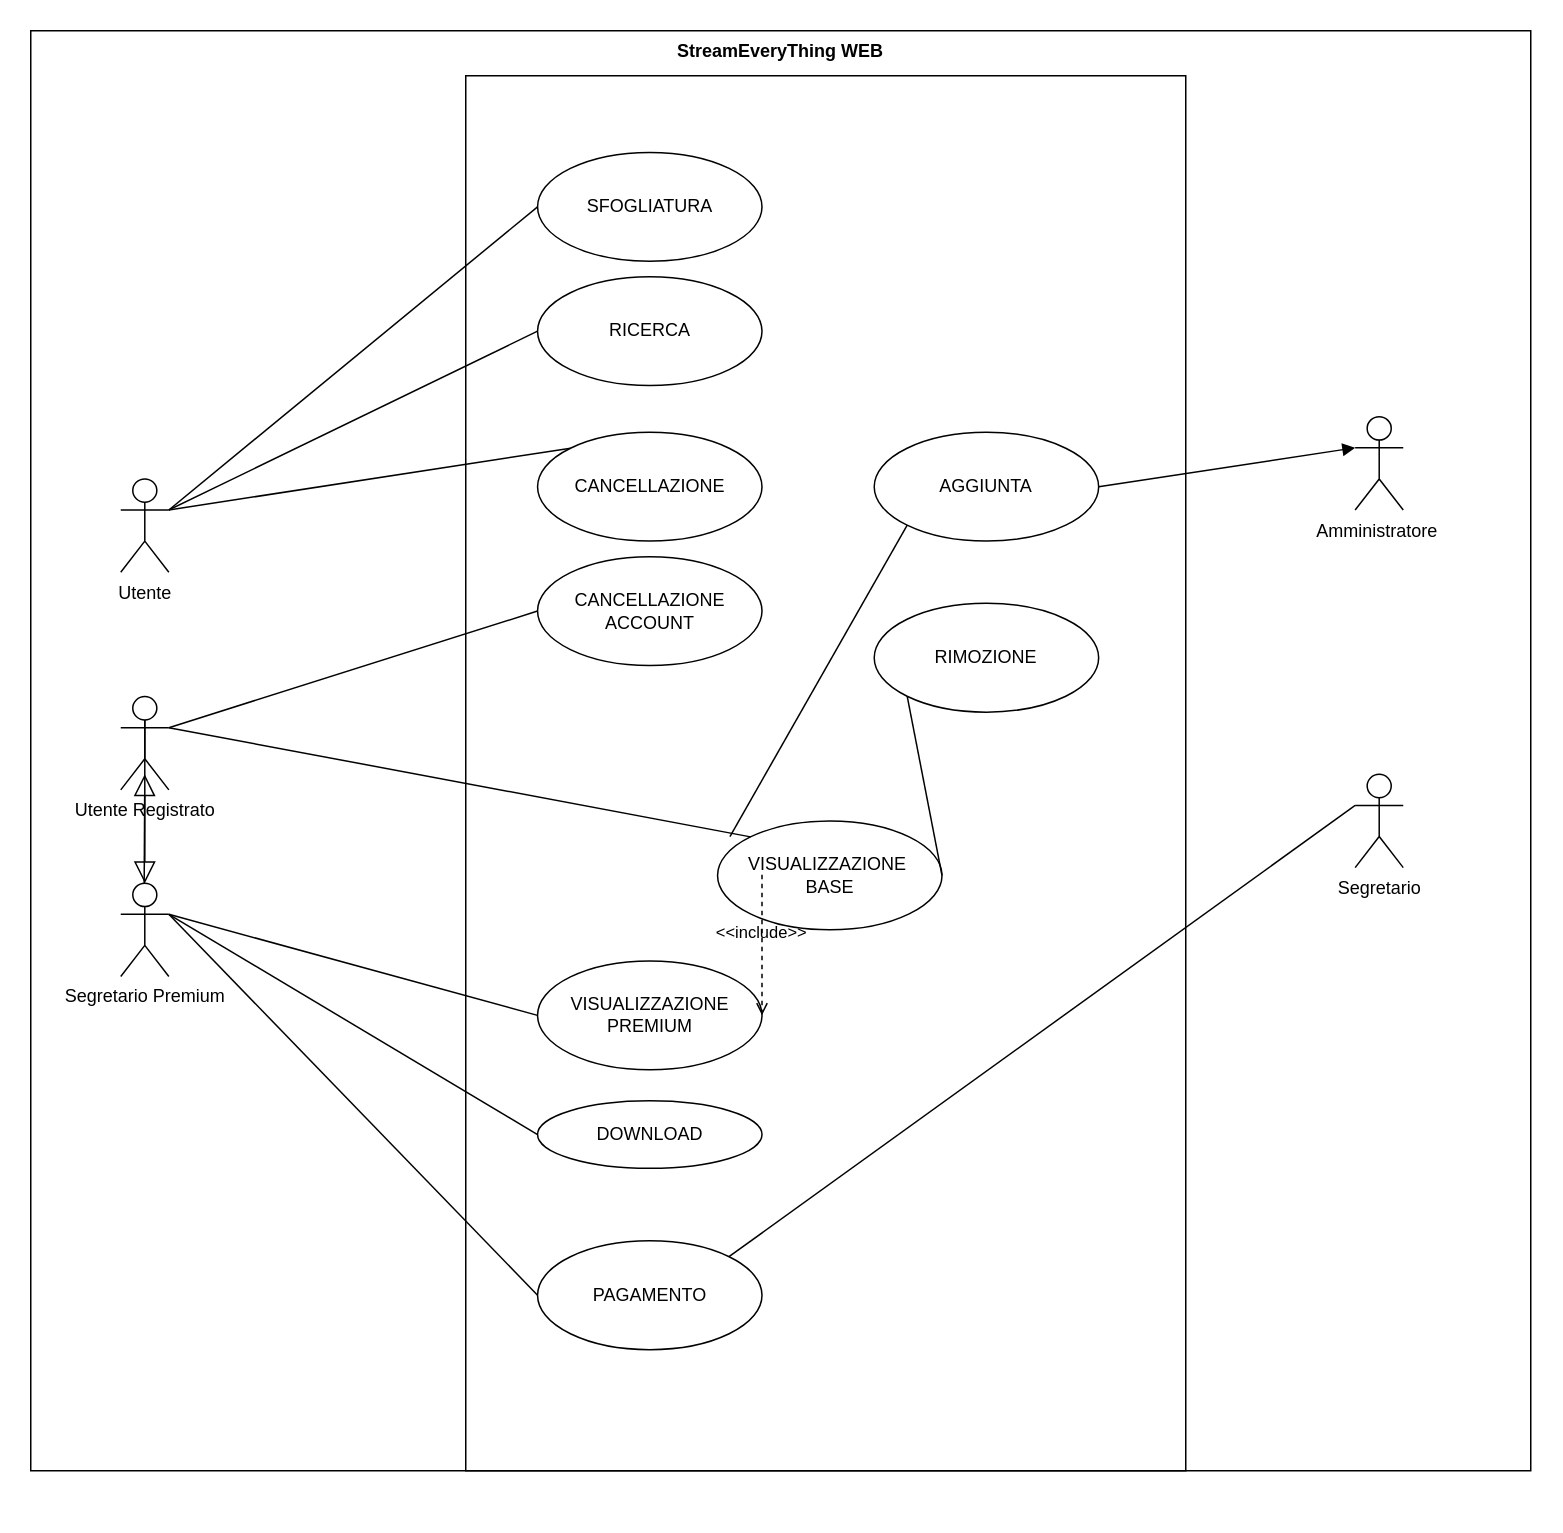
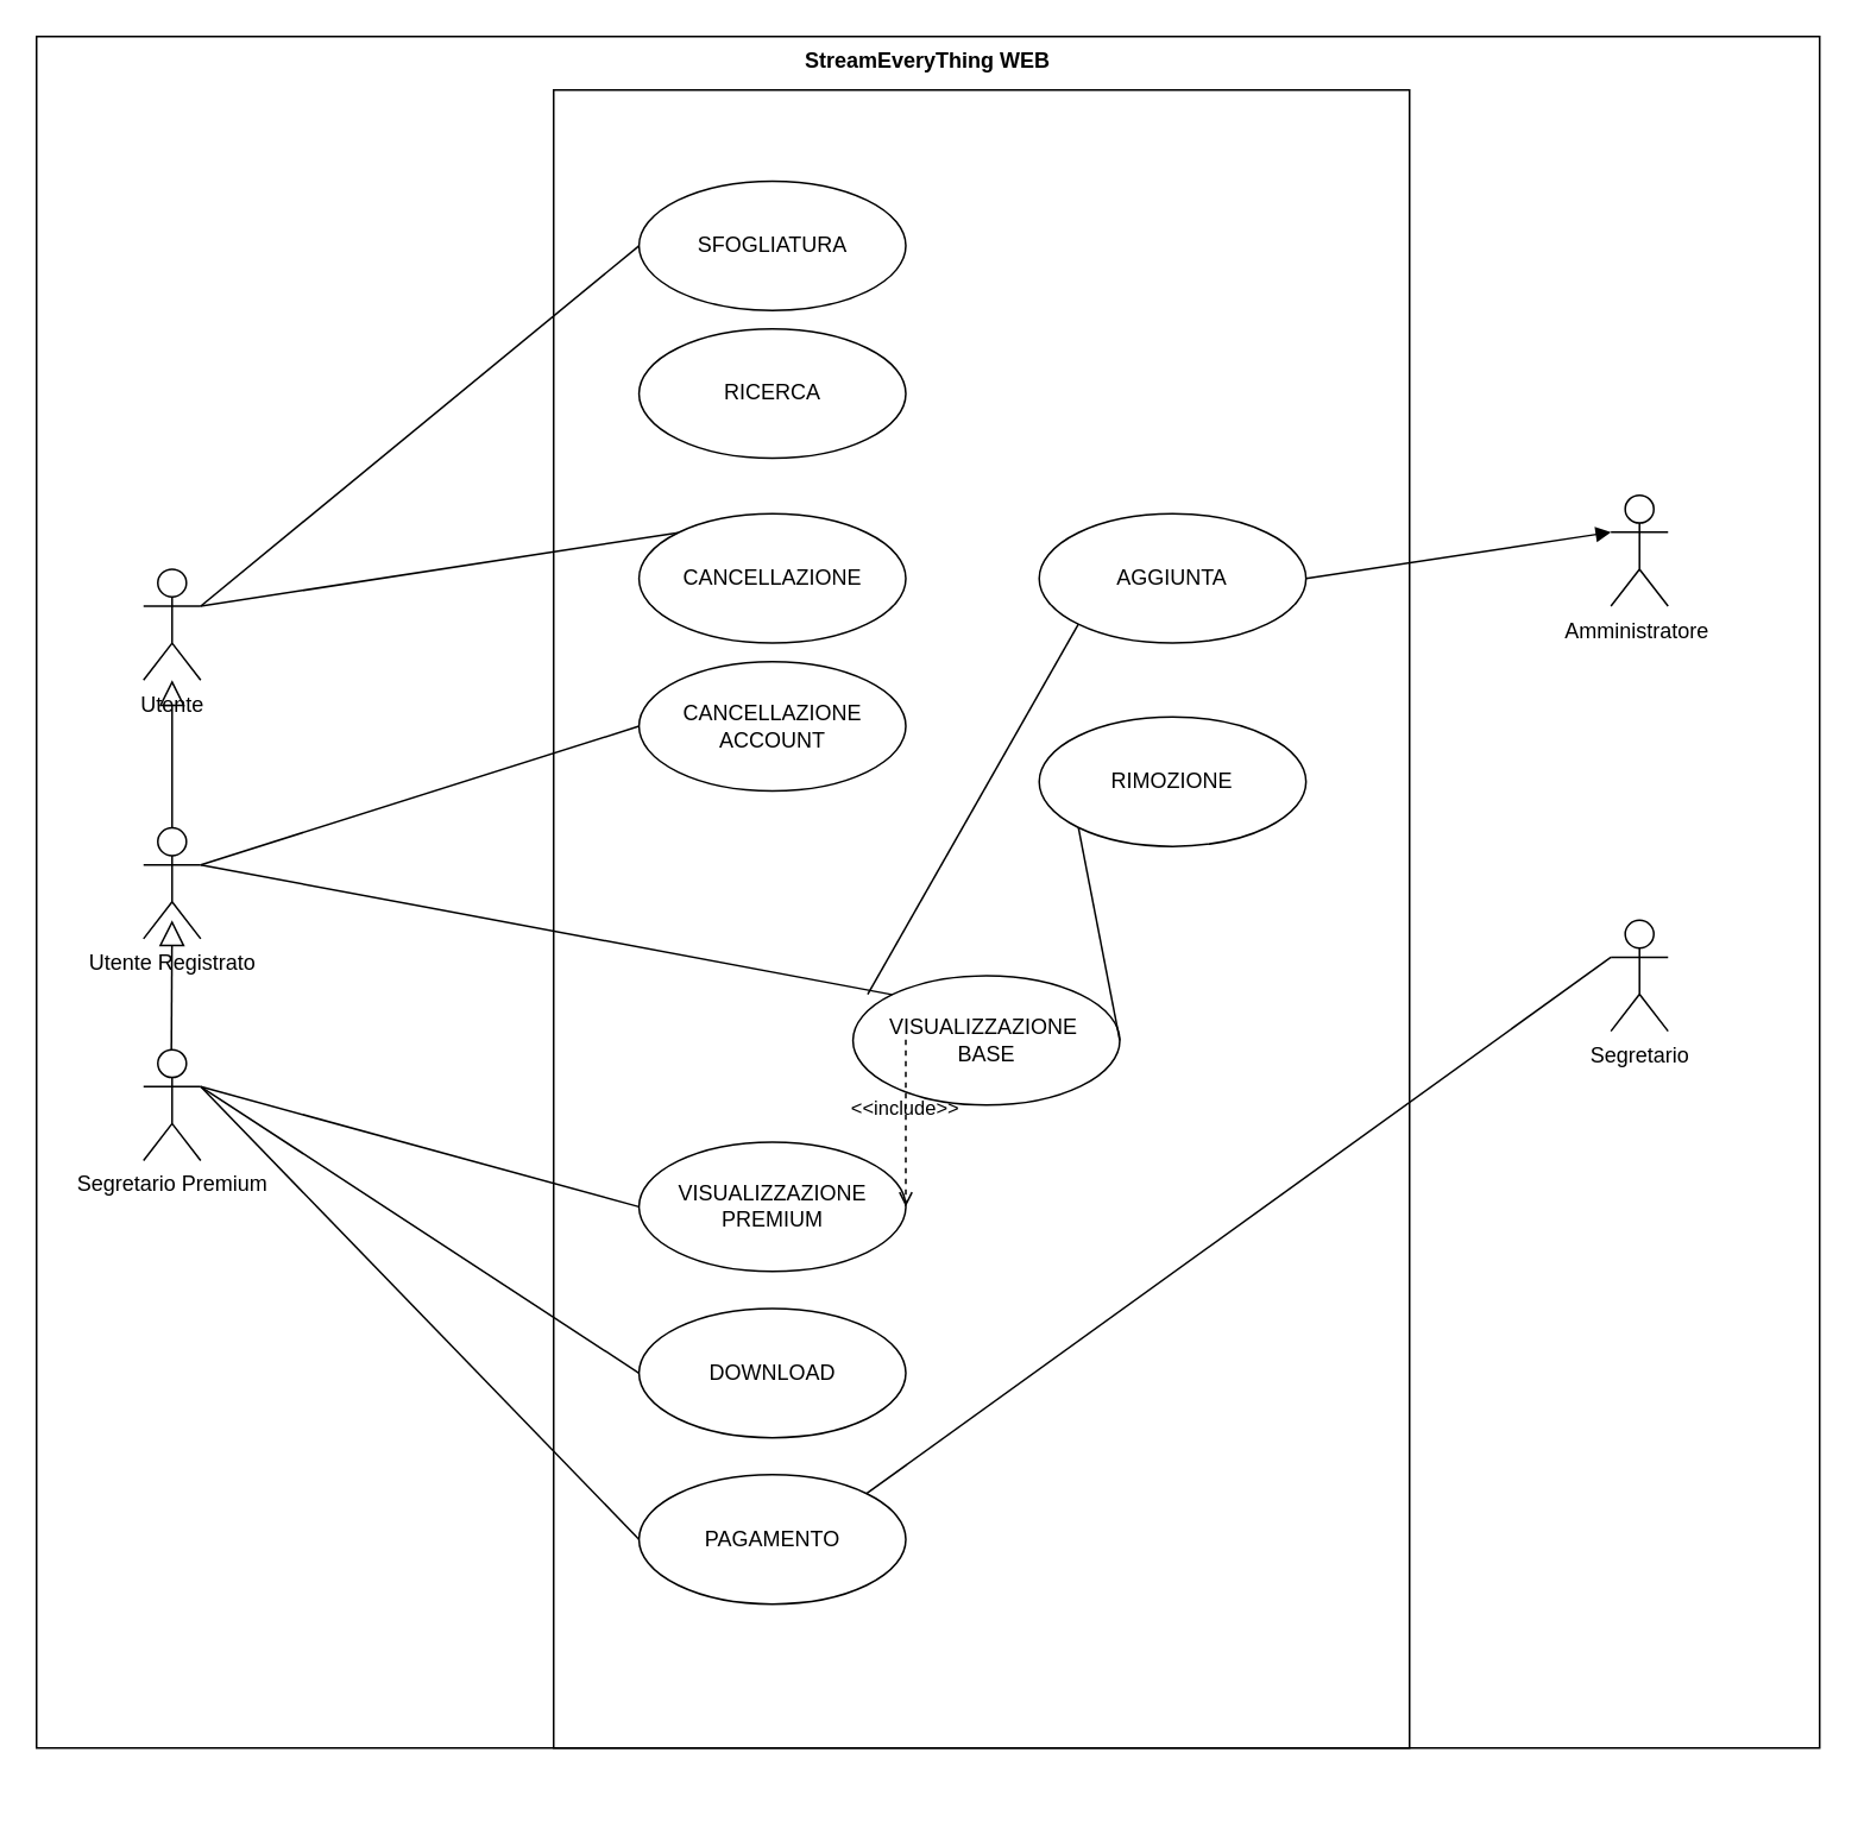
- <mxCell id="24" value="" style="edgeStyle=none;html=1;endArrow=none;verticalAlign=bottom;exitX=1;exitY=0.333;exitDx=0;exitDy=0;exitPerimeter=0;entryX=0;entryY=0.5;entryDx=0;entryDy=0;" parent="2" source="11" target="12" edge="1"><mxGeometry width="160" relative="1" as="geometry"><mxPoint x="21.375" y="196.951" as="sourcePoint" /><mxPoint x="256.5" y="207.317" as="targetPoint" /><Array as="points" /></mxGeometry></mxCell>
- <mxCell id="20" value="" style="edgeStyle=none;html=1;endArrow=block;endFill=0;endSize=12;verticalAlign=bottom;exitX=0.5;exitY=0;exitDx=0;exitDy=0;exitPerimeter=0;" parent="2" source="21" target="17" edge="1"><mxGeometry width="160" relative="1" as="geometry"><mxPoint x="138.938" y="435.366" as="sourcePoint" /><mxPoint x="224.438" y="362.805" as="targetPoint" /></mxGeometry></mxCell>
+ <mxCell id="20" value="" style="edgeStyle=none;html=1;endArrow=block;endFill=0;endSize=12;verticalAlign=bottom;exitX=0.5;exitY=0;exitDx=0;exitDy=0;exitPerimeter=0;" parent="2" source="21" target="11" edge="1"><mxGeometry width="160" relative="1" as="geometry"><mxPoint x="138.938" y="435.366" as="sourcePoint" /><mxPoint x="224.438" y="362.805" as="targetPoint" /></mxGeometry></mxCell>
- <mxCell id="15" value="DOWNLOAD" style="ellipse;whiteSpace=wrap;html=1;container=0;" parent="2" vertex="1"><mxGeometry x="277.875" y="663.415" width="149.625" height="45" as="geometry" /></mxCell>
+ <mxCell id="15" value="DOWNLOAD" style="ellipse;whiteSpace=wrap;html=1;container=0;" parent="2" vertex="1"><mxGeometry x="277.875" y="663.415" width="149.625" height="72.561" as="geometry" /></mxCell>
